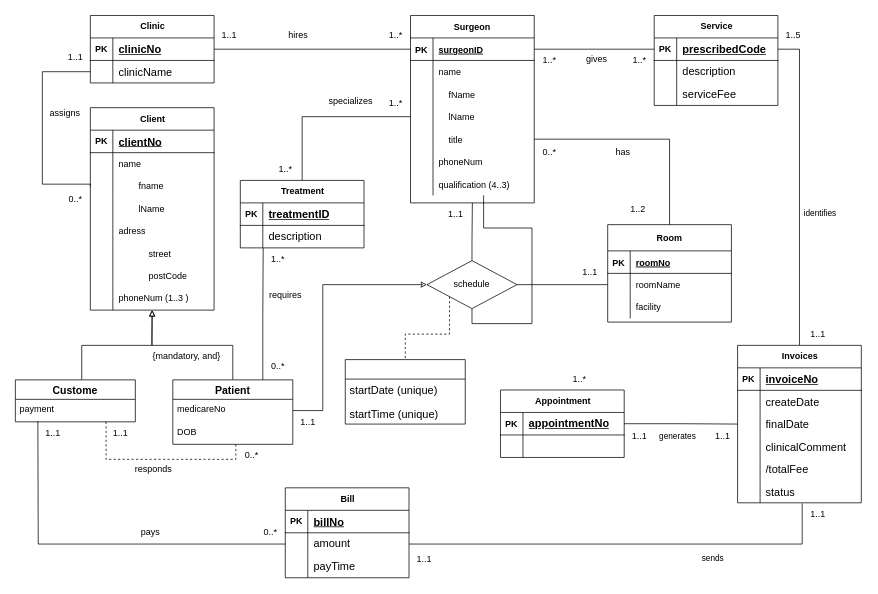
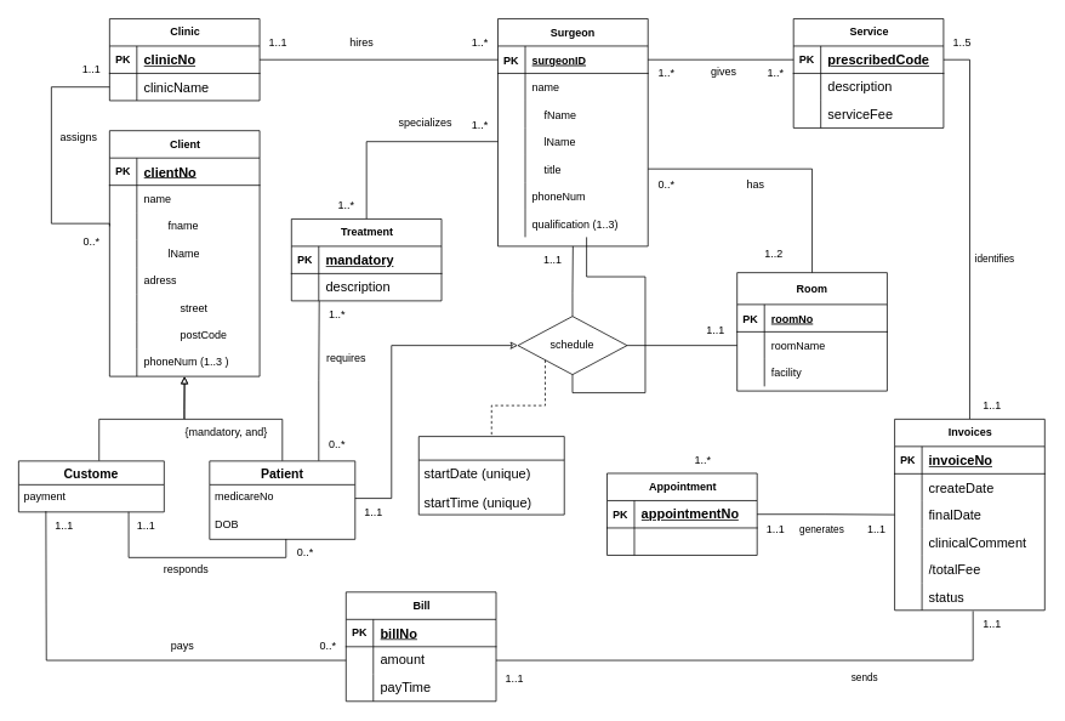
- <mxCell id="34" value="qualification (4..3)" style="shape=partialRectangle;overflow=hidden;connectable=0;fillColor=none;top=0;left=0;bottom=0;right=0;align=left;spacingLeft=6;" parent="32" vertex="1"><mxGeometry x="30" width="135" height="30" as="geometry"><mxRectangle width="135" height="30" as="alternateBounds" /></mxGeometry></mxCell>
+ <mxCell id="34" value="qualification (1..3)" style="shape=partialRectangle;overflow=hidden;connectable=0;fillColor=none;top=0;left=0;bottom=0;right=0;align=left;spacingLeft=6;" parent="32" vertex="1"><mxGeometry x="30" width="135" height="30" as="geometry"><mxRectangle width="135" height="30" as="alternateBounds" /></mxGeometry></mxCell>
- <mxCell id="157" value="&lt;span style=&quot;font-size: 11pt; line-height: 15.693px; font-family: Aptos, sans-serif;&quot; lang=&quot;EN-AU&quot;&gt;treatmentID&lt;/span&gt;&lt;span style=&quot;font-size: medium; font-weight: 400;&quot;&gt;&lt;/span&gt;" style="shape=partialRectangle;connectable=0;fillColor=none;top=0;left=0;bottom=0;right=0;align=left;spacingLeft=6;fontStyle=5;overflow=hidden;whiteSpace=wrap;html=1;" parent="155" vertex="1"><mxGeometry x="30" width="135" height="30" as="geometry"><mxRectangle width="135" height="30" as="alternateBounds" /></mxGeometry></mxCell>
+ <mxCell id="157" value="&lt;span style=&quot;font-size: 11pt; line-height: 15.693px; font-family: Aptos, sans-serif;&quot; lang=&quot;EN-AU&quot;&gt;mandatory&lt;/span&gt;&lt;span style=&quot;font-size: medium; font-weight: 400;&quot;&gt;&lt;/span&gt;" style="shape=partialRectangle;connectable=0;fillColor=none;top=0;left=0;bottom=0;right=0;align=left;spacingLeft=6;fontStyle=5;overflow=hidden;whiteSpace=wrap;html=1;" parent="155" vertex="1"><mxGeometry x="30" width="135" height="30" as="geometry"><mxRectangle width="135" height="30" as="alternateBounds" /></mxGeometry></mxCell>
- <mxCell id="149" value="" style="edgeStyle=orthogonalEdgeStyle;rounded=0;orthogonalLoop=1;jettySize=auto;html=1;entryX=0.525;entryY=0.987;entryDx=0;entryDy=0;endArrow=none;endFill=0;entryPerimeter=0;exitX=0.756;exitY=0.996;exitDx=0;exitDy=0;exitPerimeter=0;dashed=1;" parent="1" source="185" target="183" edge="1"><mxGeometry relative="1" as="geometry"><mxPoint x="108.5" y="586" as="sourcePoint" /><mxPoint x="162.5" y="662.5" as="targetPoint" /></mxGeometry></mxCell>
+ <mxCell id="149" value="" style="edgeStyle=orthogonalEdgeStyle;rounded=0;orthogonalLoop=1;jettySize=auto;html=1;entryX=0.525;entryY=0.987;entryDx=0;entryDy=0;endArrow=none;endFill=0;entryPerimeter=0;exitX=0.756;exitY=0.996;exitDx=0;exitDy=0;exitPerimeter=0;" parent="1" source="185" target="183" edge="1"><mxGeometry relative="1" as="geometry"><mxPoint x="108.5" y="586" as="sourcePoint" /><mxPoint x="162.5" y="662.5" as="targetPoint" /></mxGeometry></mxCell>
